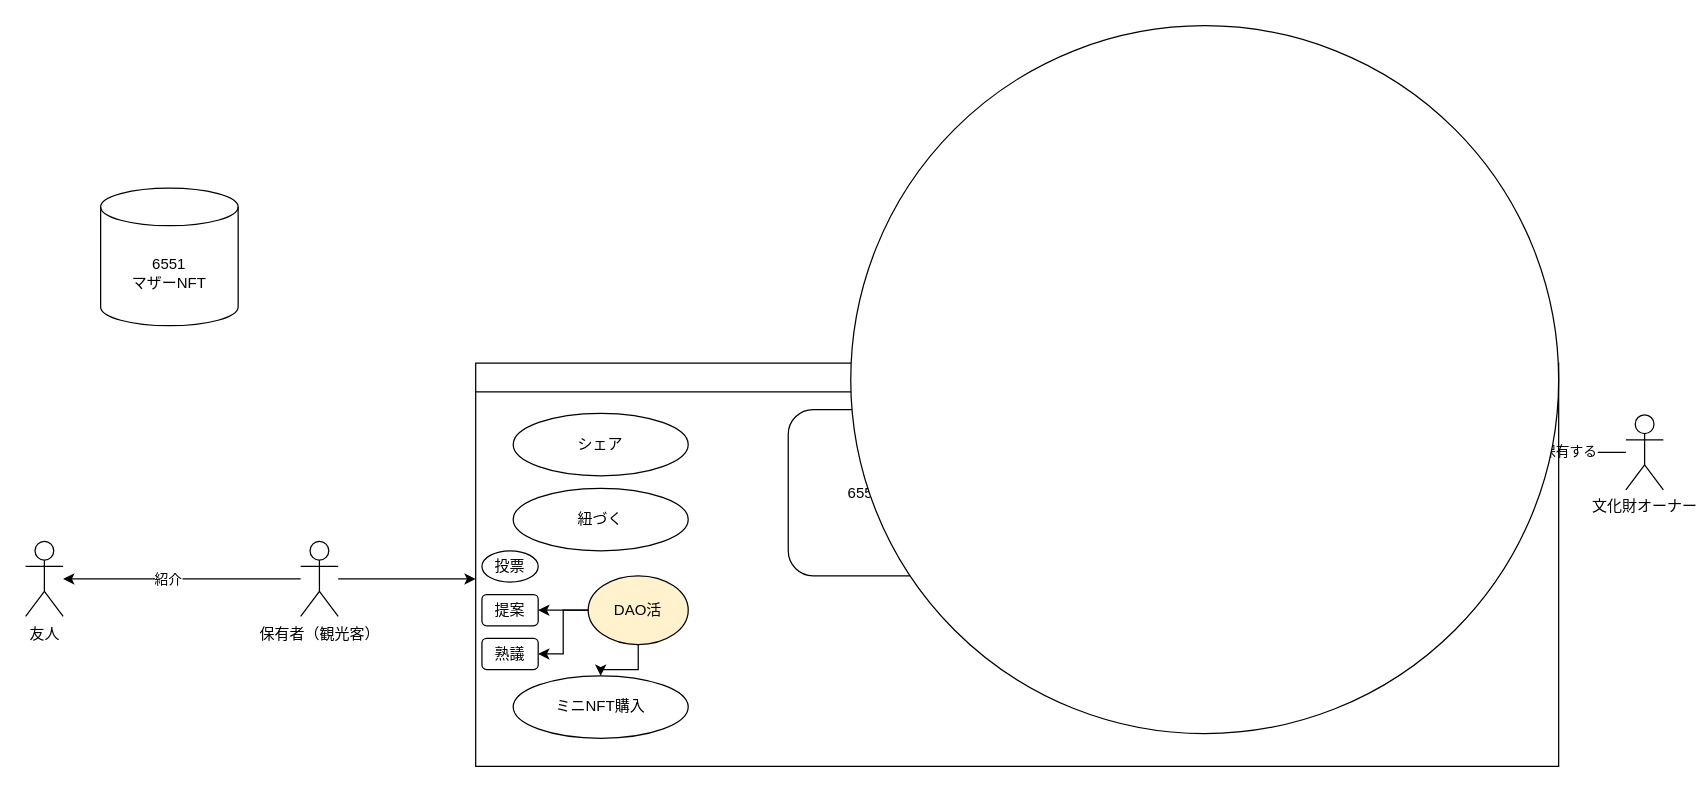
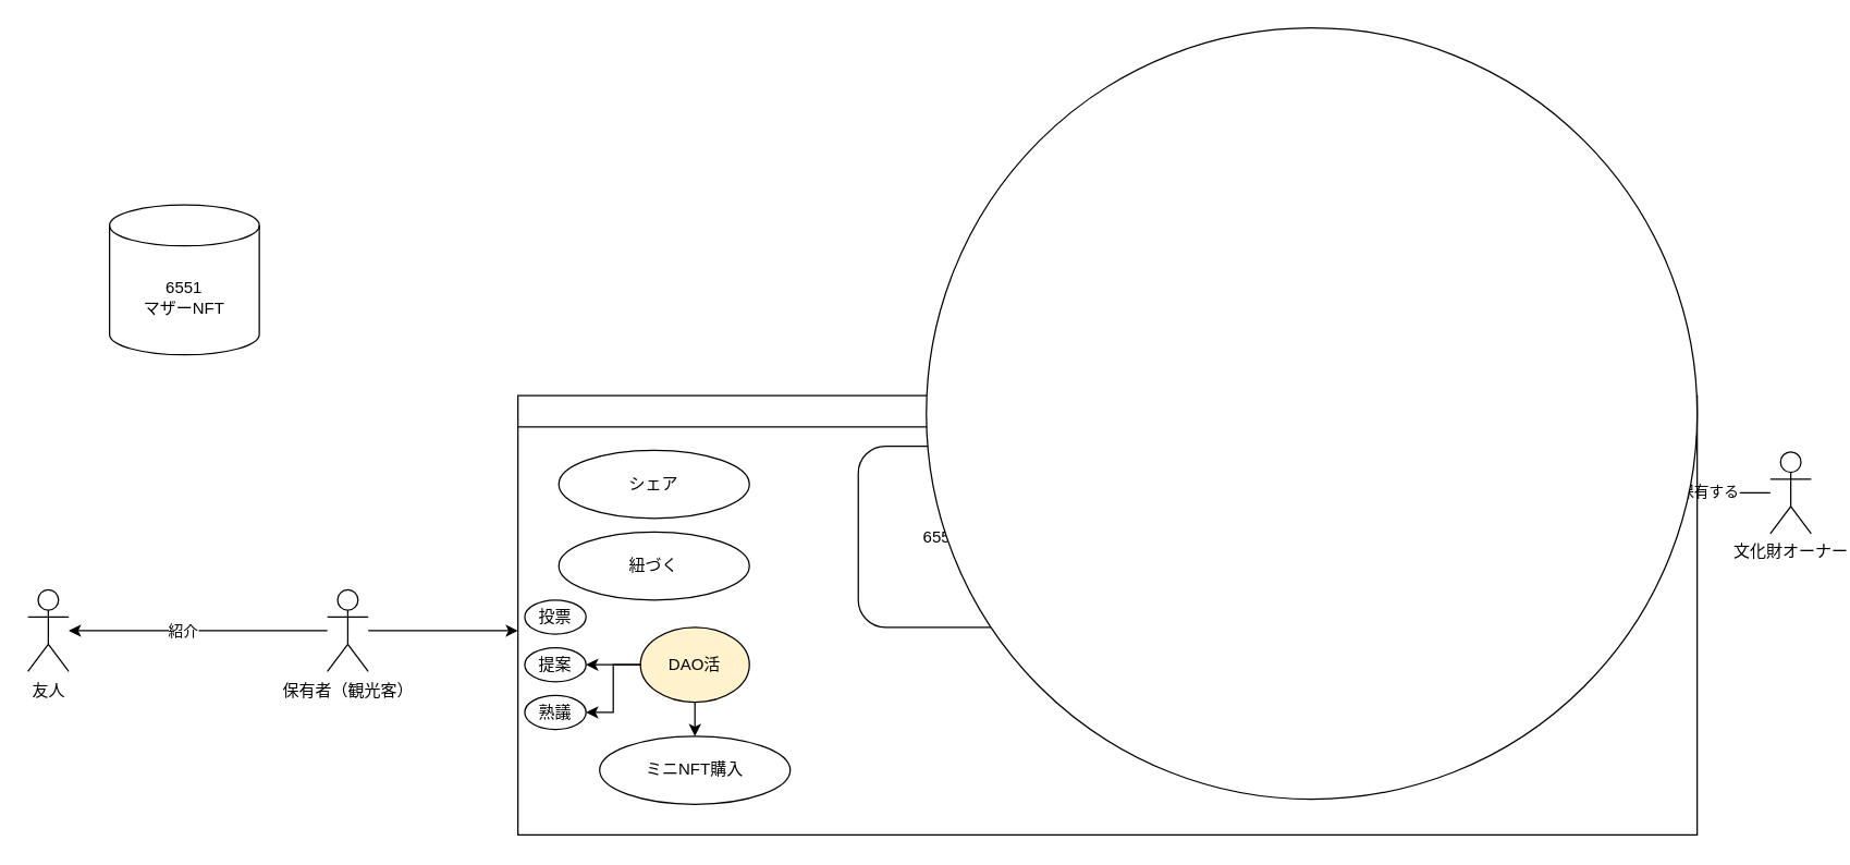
- <mxCell id="18" value="提案" style="whiteSpace=wrap;html=1;rounded=1;" vertex="1" parent="12"><mxGeometry x="5" y="185" width="45" height="25" as="geometry" /></mxCell>
+ <mxCell id="18" value="提案" style="ellipse;whiteSpace=wrap;html=1;" vertex="1" parent="12"><mxGeometry x="5" y="185" width="45" height="25" as="geometry" /></mxCell>
- <mxCell id="19" value="熟議" style="whiteSpace=wrap;html=1;rounded=1;" vertex="1" parent="12"><mxGeometry x="5" y="220" width="45" height="25" as="geometry" /></mxCell>
+ <mxCell id="19" value="熟議" style="ellipse;whiteSpace=wrap;html=1;" vertex="1" parent="12"><mxGeometry x="5" y="220" width="45" height="25" as="geometry" /></mxCell>
- <mxCell id="15" value="ミニNFT購入" style="ellipse;whiteSpace=wrap;html=1;" vertex="1" parent="12"><mxGeometry x="30" y="250" width="140" height="50" as="geometry" /></mxCell>
+ <mxCell id="15" value="ミニNFT購入" style="ellipse;whiteSpace=wrap;html=1;" vertex="1" parent="12"><mxGeometry x="60" y="250" width="140" height="50" as="geometry" /></mxCell>
